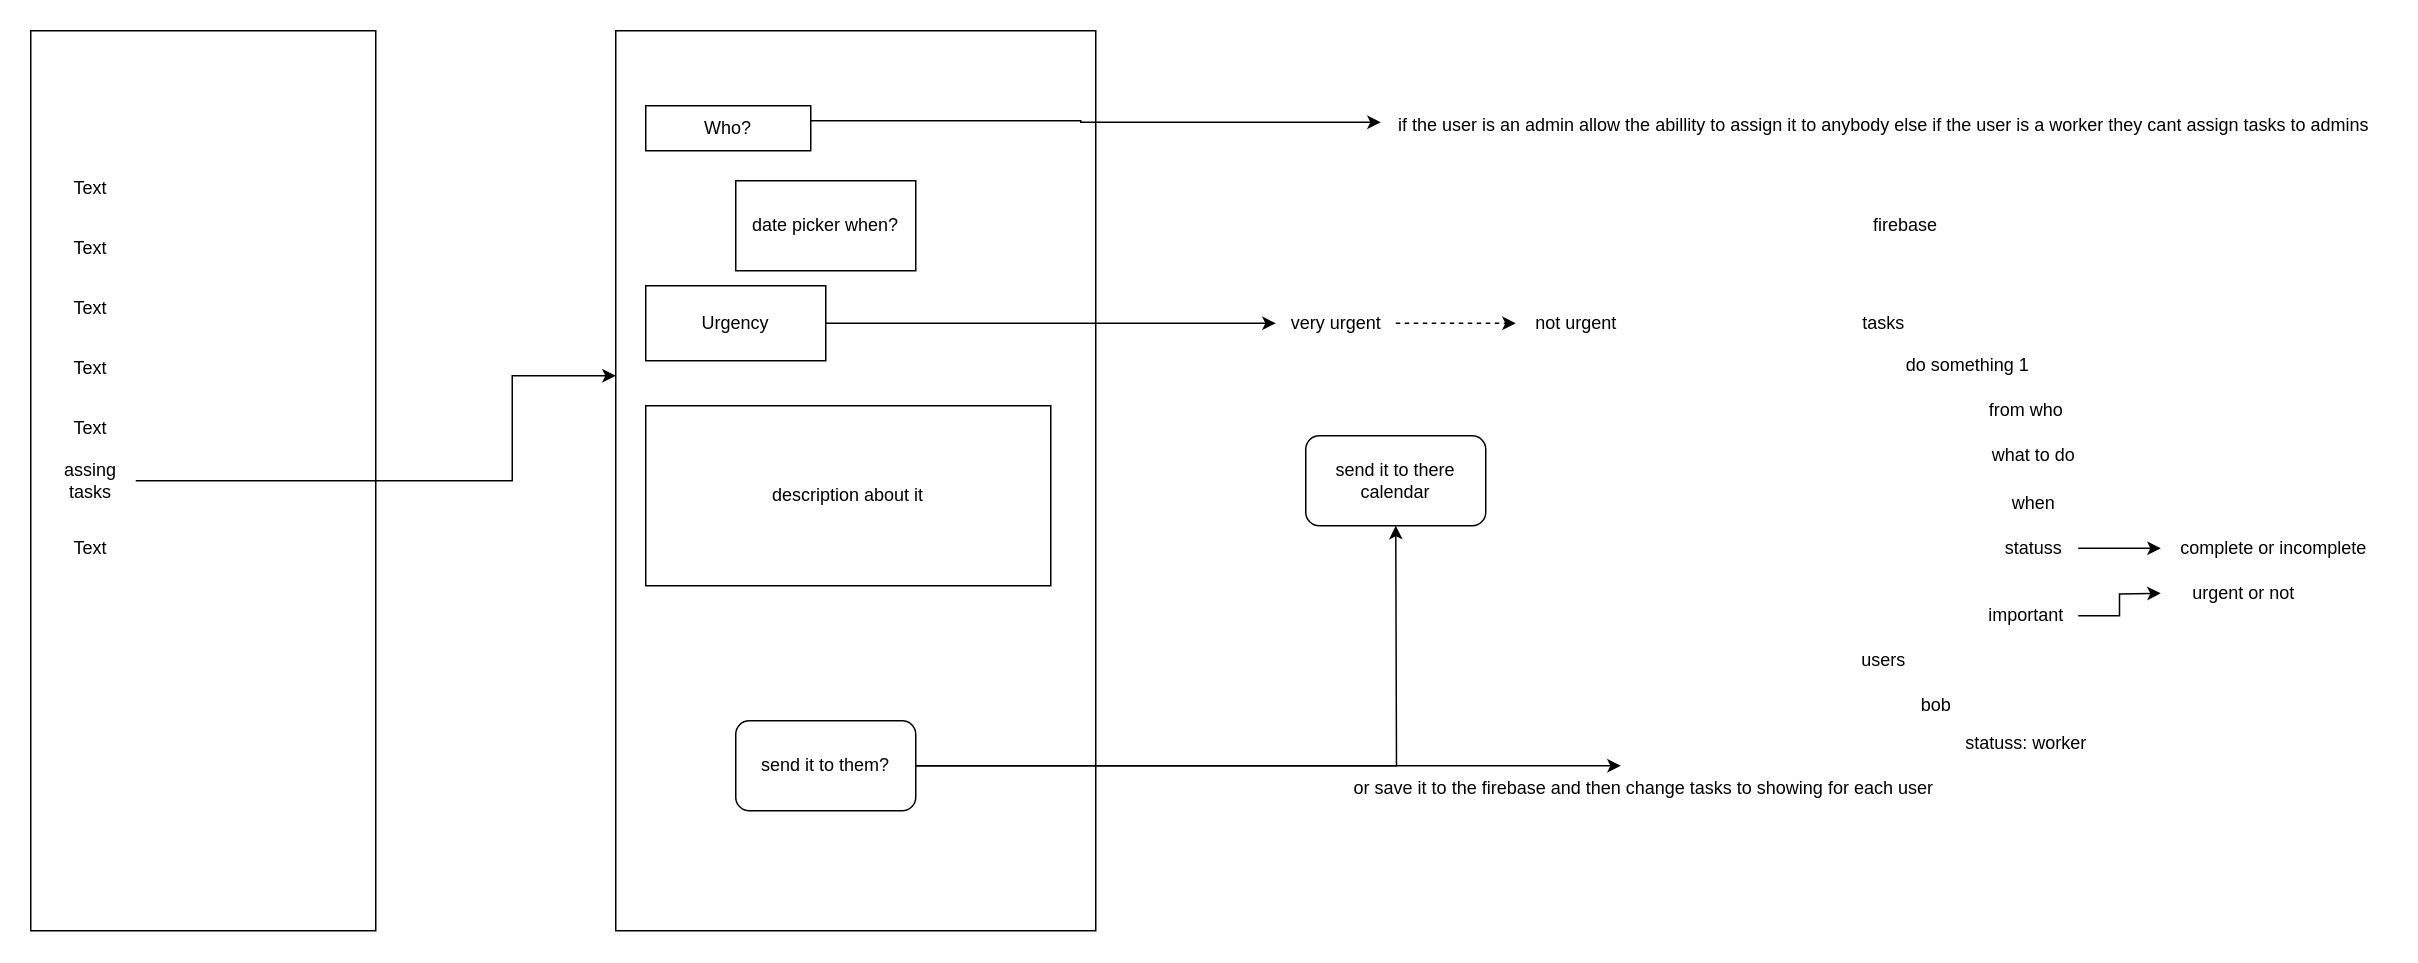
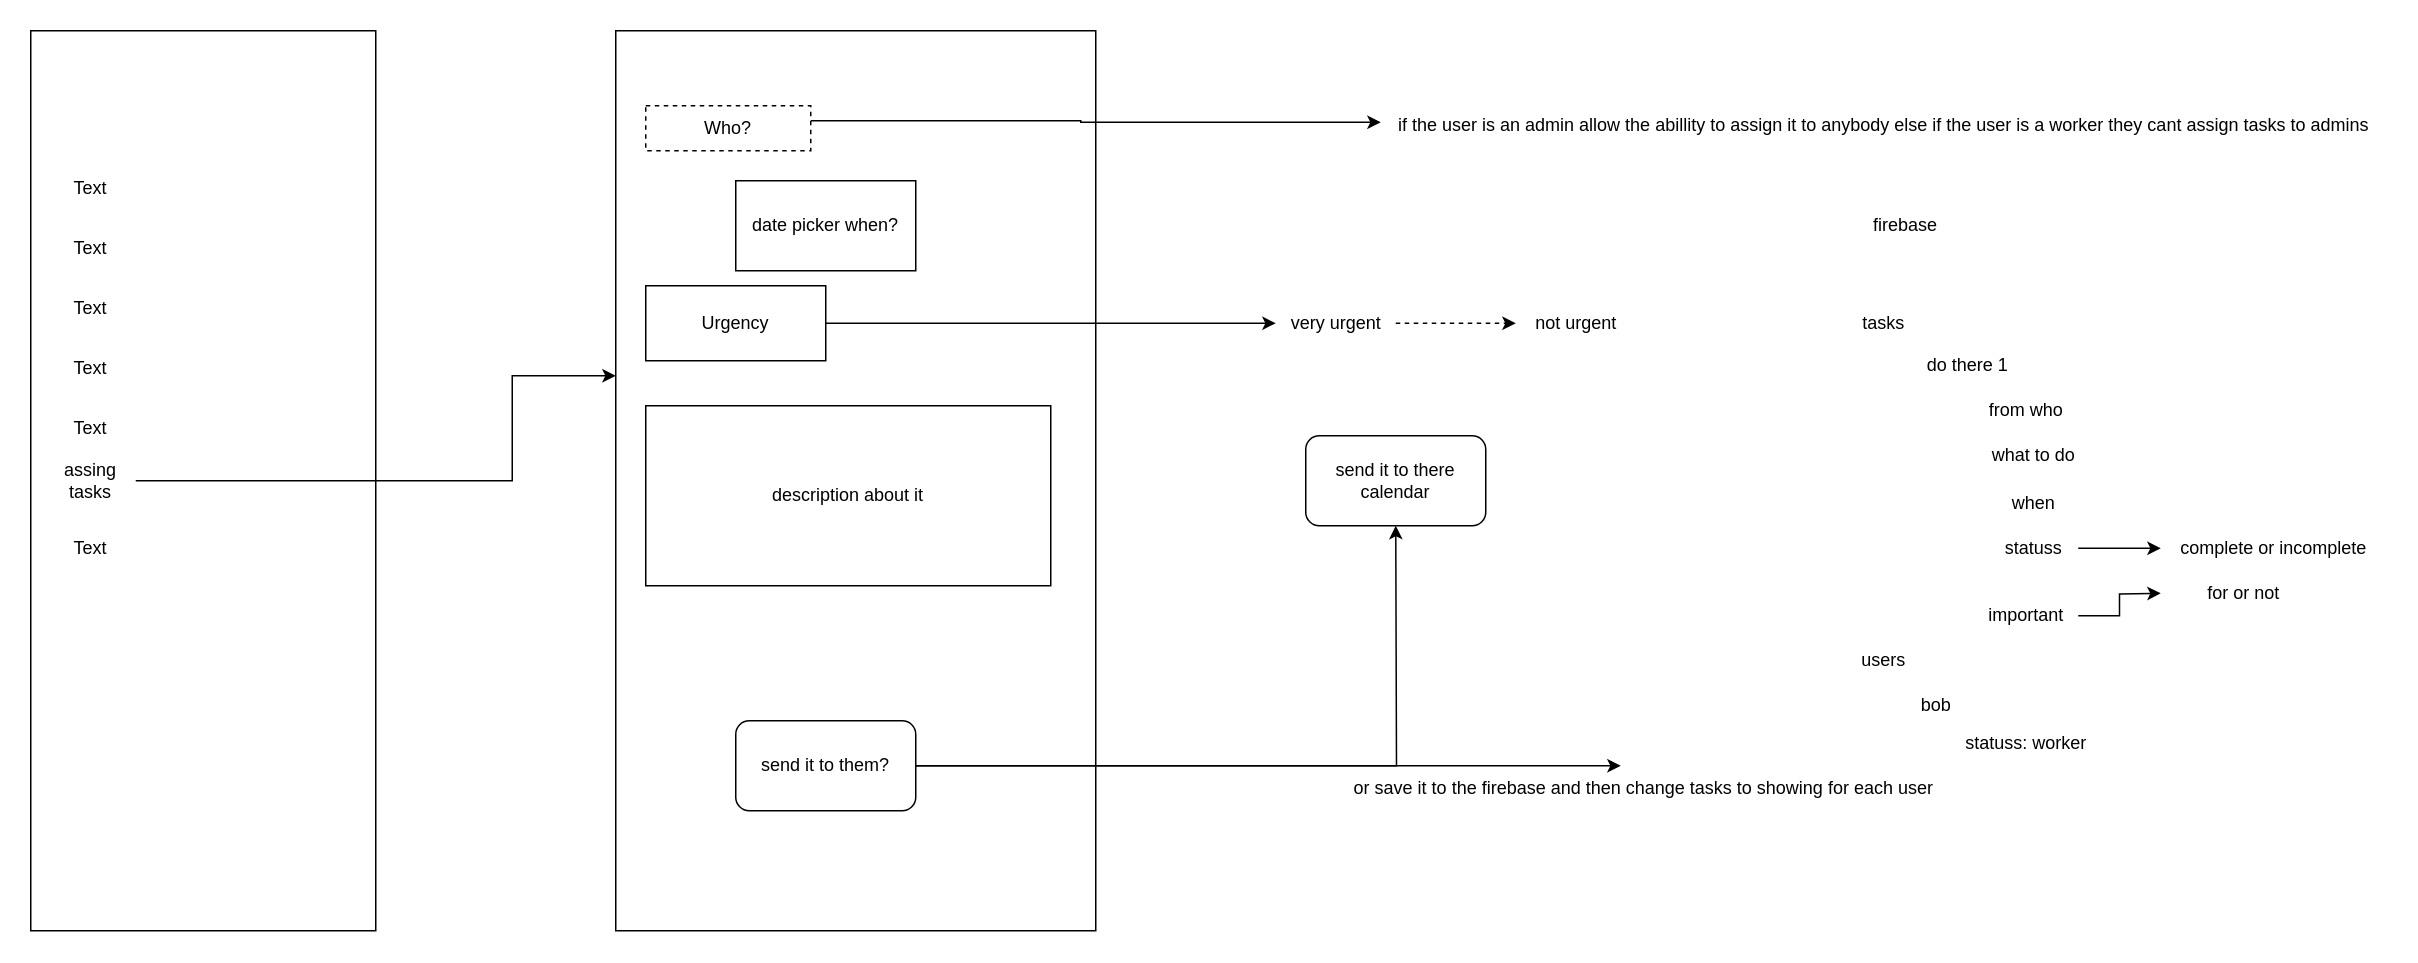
- <mxCell id="13" value="Who?" style="rounded=0;whiteSpace=wrap;html=1;" vertex="1" parent="1"><mxGeometry x="430" y="70" width="110" height="30" as="geometry" /></mxCell>
+ <mxCell id="13" value="Who?" style="rounded=0;whiteSpace=wrap;html=1;dashed=1;" vertex="1" parent="1"><mxGeometry x="430" y="70" width="110" height="30" as="geometry" /></mxCell>
- <mxCell id="31" value="do something 1" style="text;html=1;align=center;verticalAlign=middle;resizable=0;points=[];autosize=1;strokeColor=none;fillColor=none;" vertex="1" parent="1"><mxGeometry x="1256" y="228" width="110" height="30" as="geometry" /></mxCell>
+ <mxCell id="31" value="do there 1" style="text;html=1;align=center;verticalAlign=middle;resizable=0;points=[];autosize=1;strokeColor=none;fillColor=none;" vertex="1" parent="1"><mxGeometry x="1256" y="228" width="110" height="30" as="geometry" /></mxCell>
- <mxCell id="40" value="urgent or not" style="text;html=1;align=center;verticalAlign=middle;resizable=0;points=[];autosize=1;strokeColor=none;fillColor=none;" vertex="1" parent="1"><mxGeometry x="1450" y="380" width="90" height="30" as="geometry" /></mxCell>
+ <mxCell id="40" value="for or not" style="text;html=1;align=center;verticalAlign=middle;resizable=0;points=[];autosize=1;strokeColor=none;fillColor=none;" vertex="1" parent="1"><mxGeometry x="1450" y="380" width="90" height="30" as="geometry" /></mxCell>
